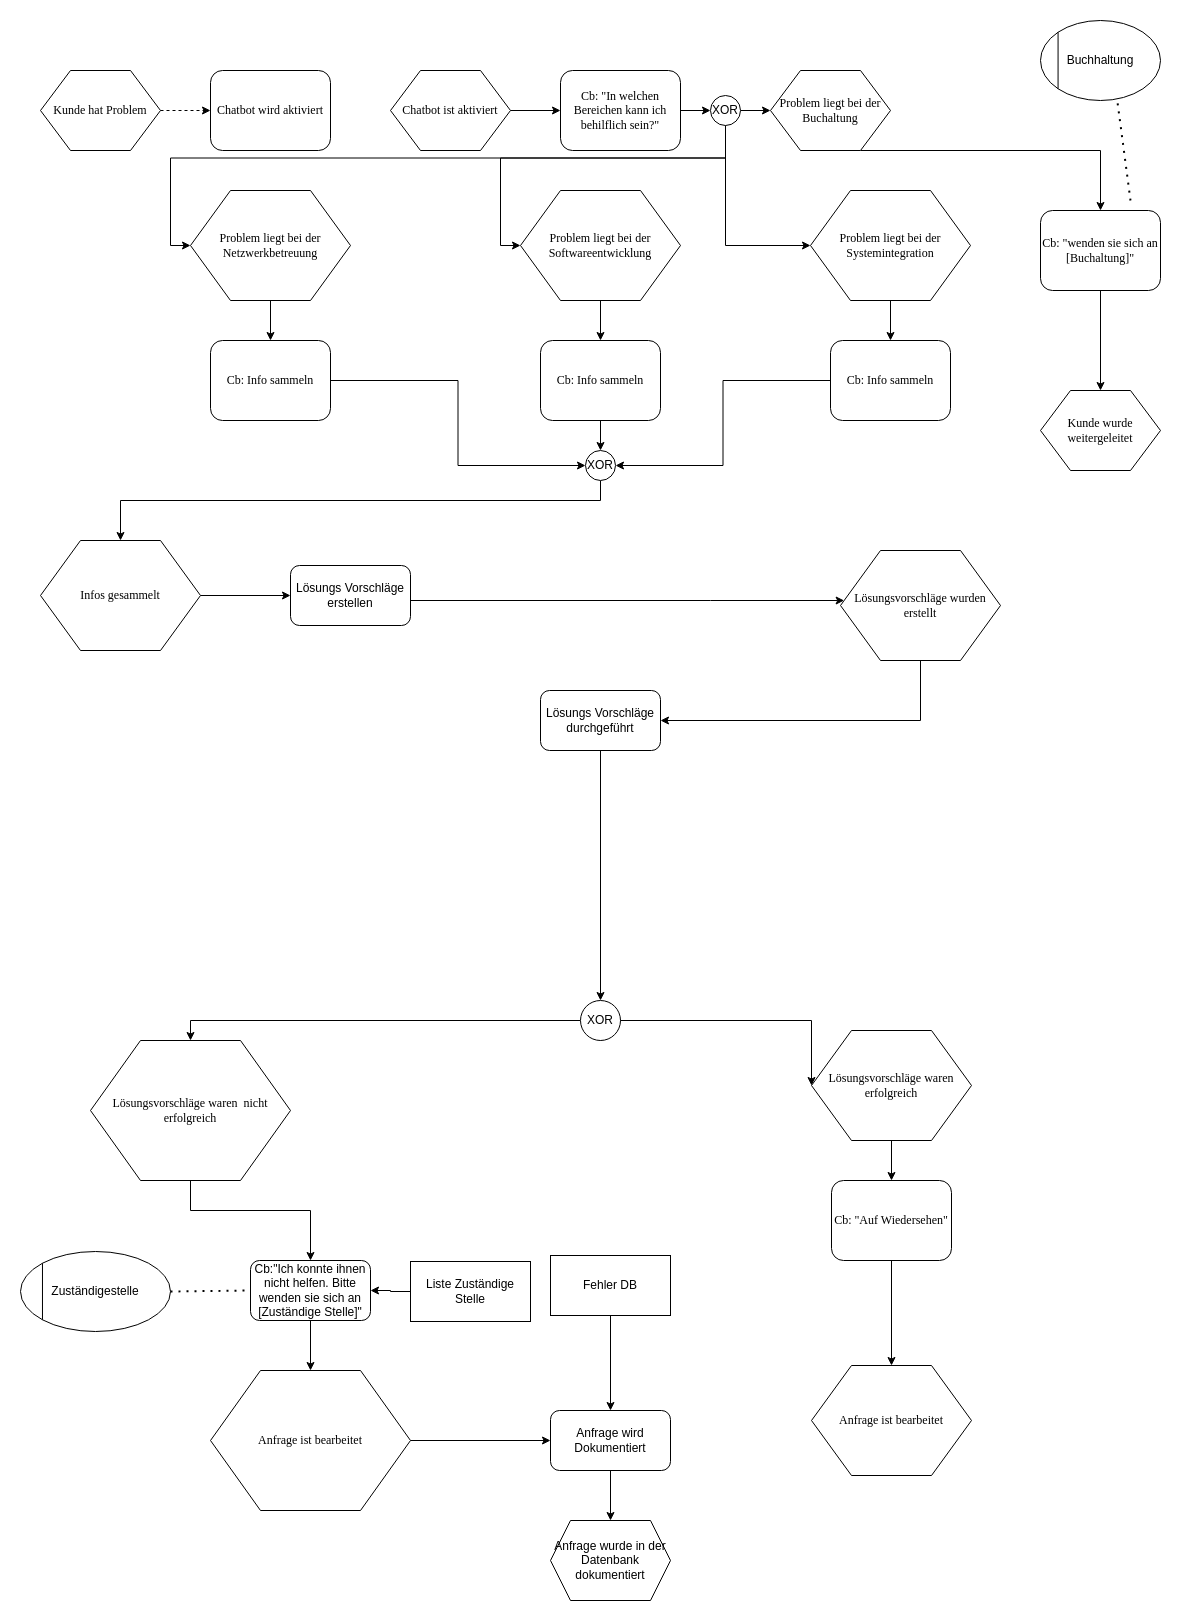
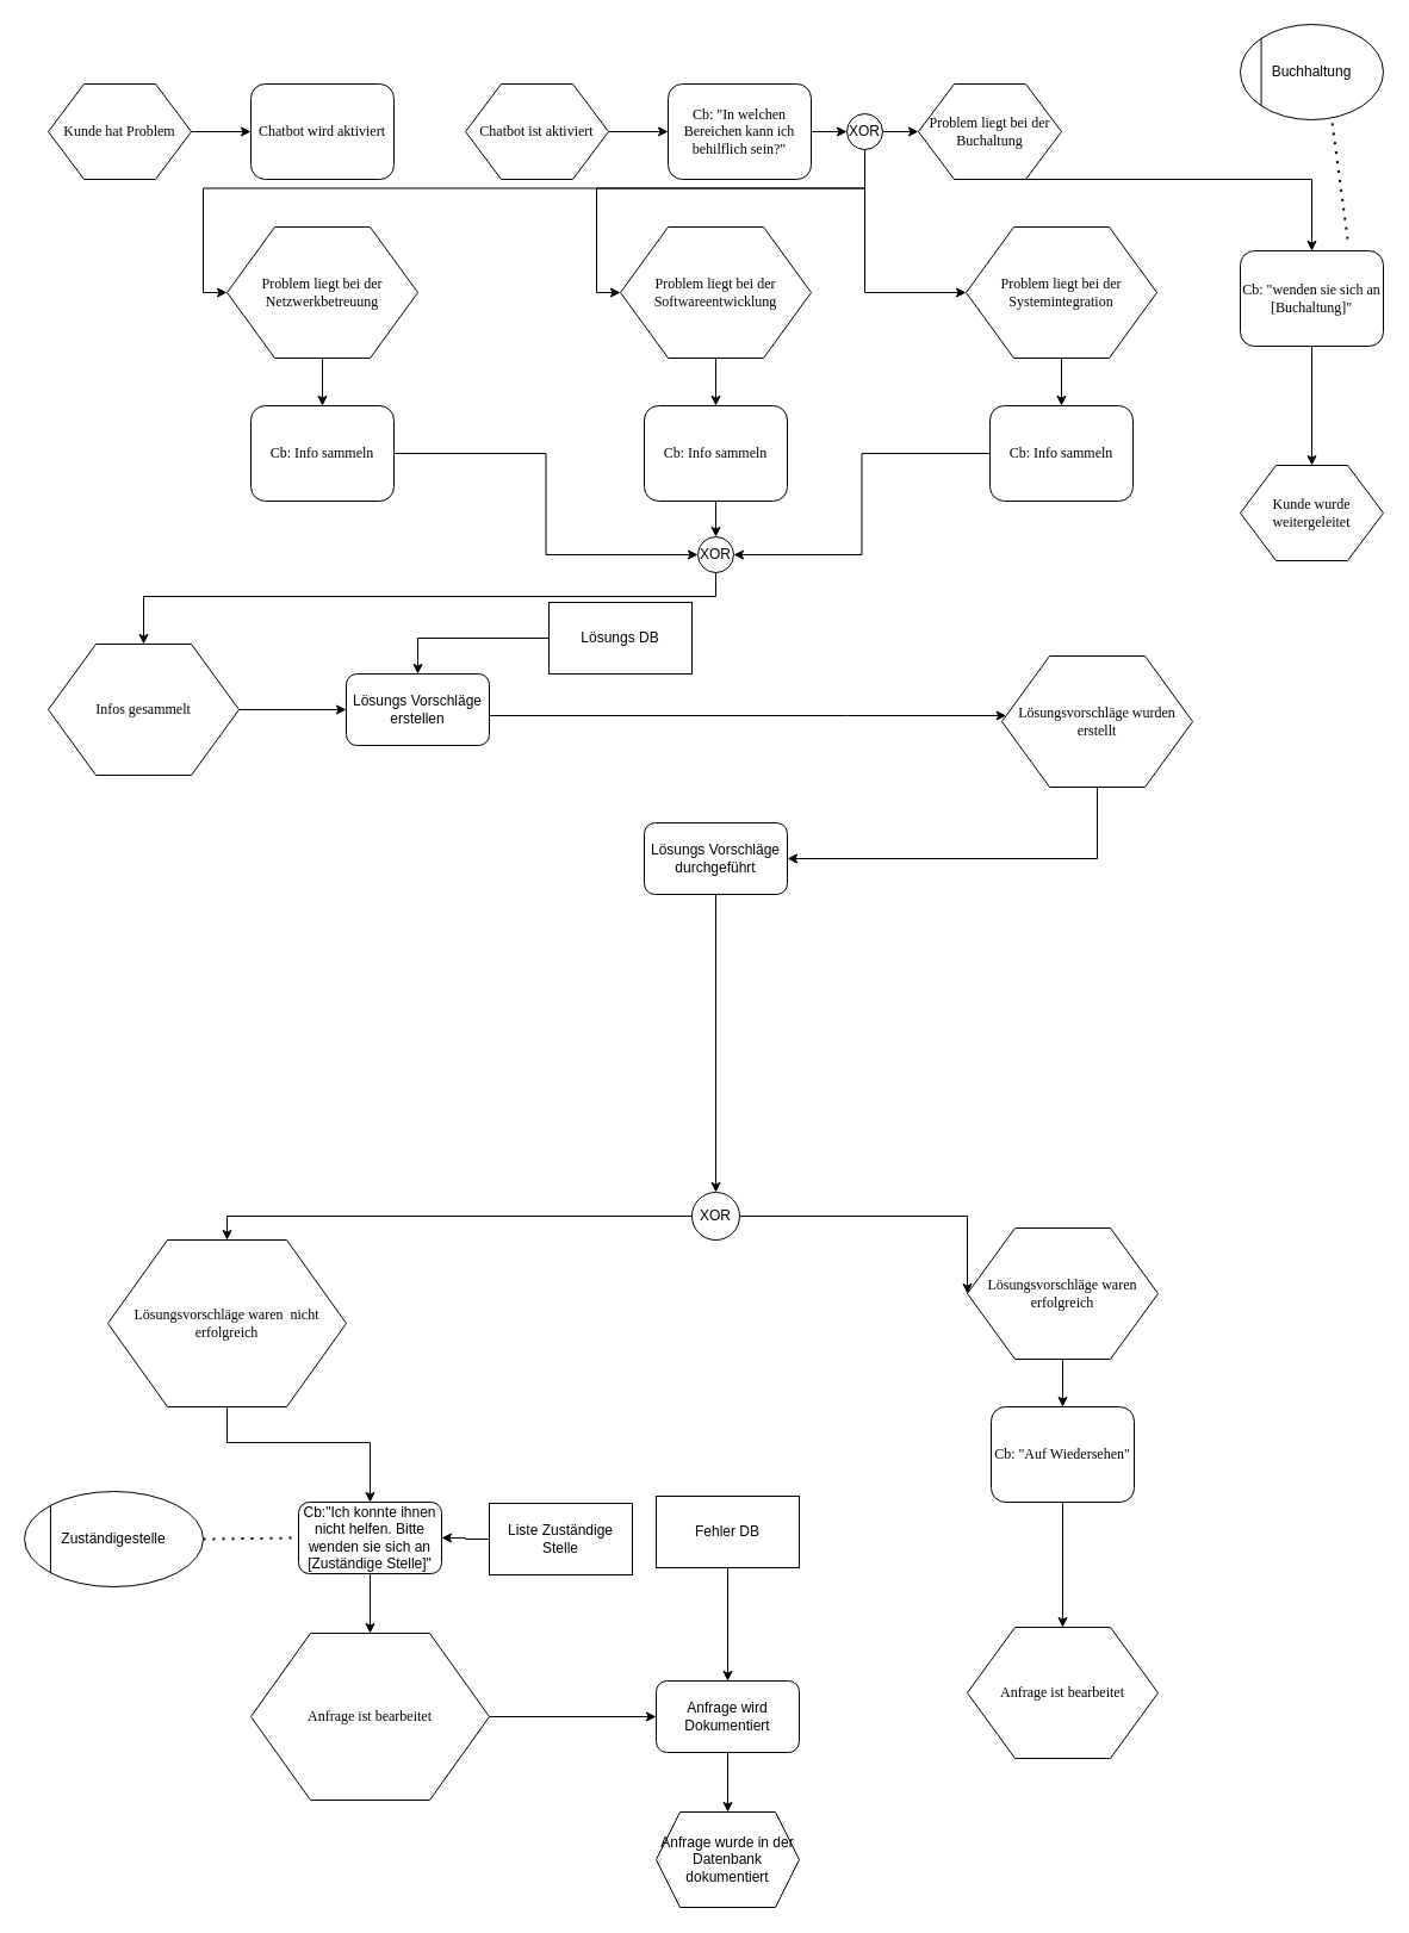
- <mxCell id="2" value="" style="edgeStyle=orthogonalEdgeStyle;rounded=0;orthogonalLoop=1;jettySize=auto;html=1;dashed=1;" parent="1" source="3" target="4" edge="1"><mxGeometry relative="1" as="geometry" /></mxCell>
+ <mxCell id="2" value="" style="edgeStyle=orthogonalEdgeStyle;rounded=0;orthogonalLoop=1;jettySize=auto;html=1;" parent="1" source="3" target="4" edge="1"><mxGeometry relative="1" as="geometry" /></mxCell>
+ <mxCell id="35" value="" style="edgeStyle=orthogonalEdgeStyle;rounded=0;orthogonalLoop=1;jettySize=auto;html=1;" parent="1" source="36" target="34" edge="1"><mxGeometry relative="1" as="geometry"><Array as="points"><mxPoint x="350" y="535" /></Array></mxGeometry></mxCell>
+ <mxCell id="36" value="Lösungs DB" style="rounded=0;whiteSpace=wrap;html=1;" parent="1" vertex="1"><mxGeometry x="460" y="505" width="120" height="60" as="geometry" /></mxCell>
